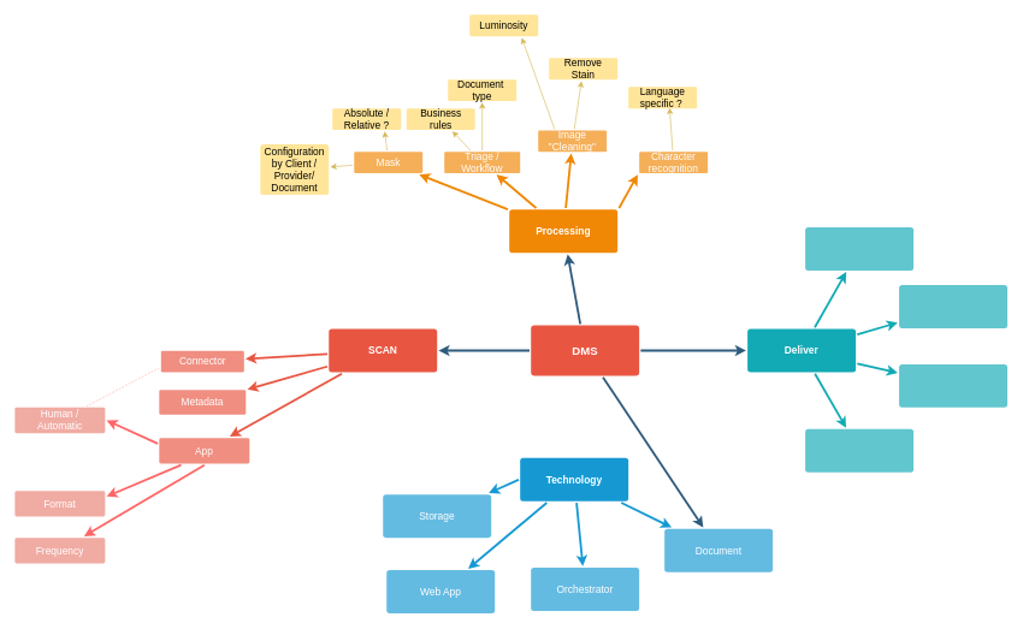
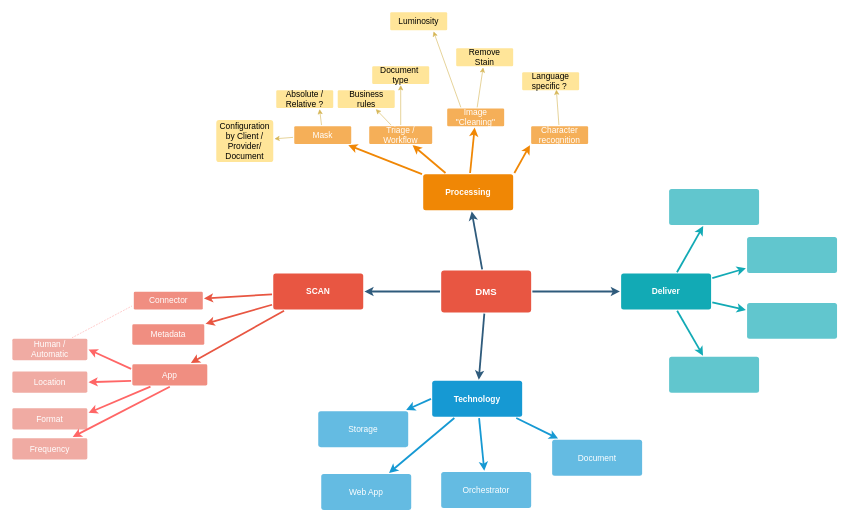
- <mxCell id="4" value="" style="edgeStyle=none;rounded=0;jumpStyle=none;html=1;shadow=0;labelBackgroundColor=none;startArrow=none;startFill=0;endArrow=classic;endFill=1;jettySize=auto;orthogonalLoop=1;strokeColor=#2F5B7C;strokeWidth=3;fontFamily=Helvetica;fontSize=16;fontColor=#23445D;spacing=5;" parent="1" source="6" target="18" edge="1"><mxGeometry relative="1" as="geometry" /></mxCell>
+ <mxCell id="4" value="" style="edgeStyle=none;rounded=0;jumpStyle=none;html=1;shadow=0;labelBackgroundColor=none;startArrow=none;startFill=0;endArrow=classic;endFill=1;jettySize=auto;orthogonalLoop=1;strokeColor=#2F5B7C;strokeWidth=3;fontFamily=Helvetica;fontSize=16;fontColor=#23445D;spacing=5;" parent="1" source="6" target="17" edge="1"><mxGeometry relative="1" as="geometry" /></mxCell>
+ <mxCell id="45" value="Location" style="rounded=1;whiteSpace=wrap;html=1;shadow=0;labelBackgroundColor=none;strokeColor=none;strokeWidth=3;fillColor=#F0ABA3;fontFamily=Helvetica;fontSize=14;fontColor=#FFFFFF;align=center;spacing=5;fontStyle=0;arcSize=7;perimeterSpacing=2;" vertex="1" parent="1"><mxGeometry x="20" y="619" width="125" height="35.5" as="geometry" /></mxCell>
+ <mxCell id="49" value="" style="edgeStyle=none;rounded=1;jumpStyle=none;html=1;shadow=0;labelBackgroundColor=none;startArrow=none;startFill=0;jettySize=auto;orthogonalLoop=1;strokeColor=#FF6666;strokeWidth=3;fontFamily=Helvetica;fontSize=14;fontColor=#FFFFFF;spacing=5;fontStyle=1;fillColor=#b0e3e6;exitX=0;exitY=0.75;exitDx=0;exitDy=0;entryX=1;entryY=0.5;entryDx=0;entryDy=0;" edge="1" parent="1" source="11" target="45"><mxGeometry relative="1" as="geometry"><mxPoint x="313" y="602.25" as="sourcePoint" /><mxPoint x="174.75" y="662.5" as="targetPoint" /></mxGeometry></mxCell>
- <mxCell id="50" value="Frequency" style="rounded=1;whiteSpace=wrap;html=1;shadow=0;labelBackgroundColor=none;strokeColor=none;strokeWidth=3;fillColor=#F0ABA3;fontFamily=Helvetica;fontSize=14;fontColor=#FFFFFF;align=center;spacing=5;fontStyle=0;arcSize=7;perimeterSpacing=2;" vertex="1" parent="1"><mxGeometry x="20" y="745" width="125" height="35.5" as="geometry" /></mxCell>
+ <mxCell id="50" value="Frequency" style="rounded=1;whiteSpace=wrap;html=1;shadow=0;labelBackgroundColor=none;strokeColor=none;strokeWidth=3;fillColor=#F0ABA3;fontFamily=Helvetica;fontSize=14;fontColor=#FFFFFF;align=center;spacing=5;fontStyle=0;arcSize=7;perimeterSpacing=2;" vertex="1" parent="1"><mxGeometry x="20" y="730" width="125" height="35.5" as="geometry" /></mxCell>
